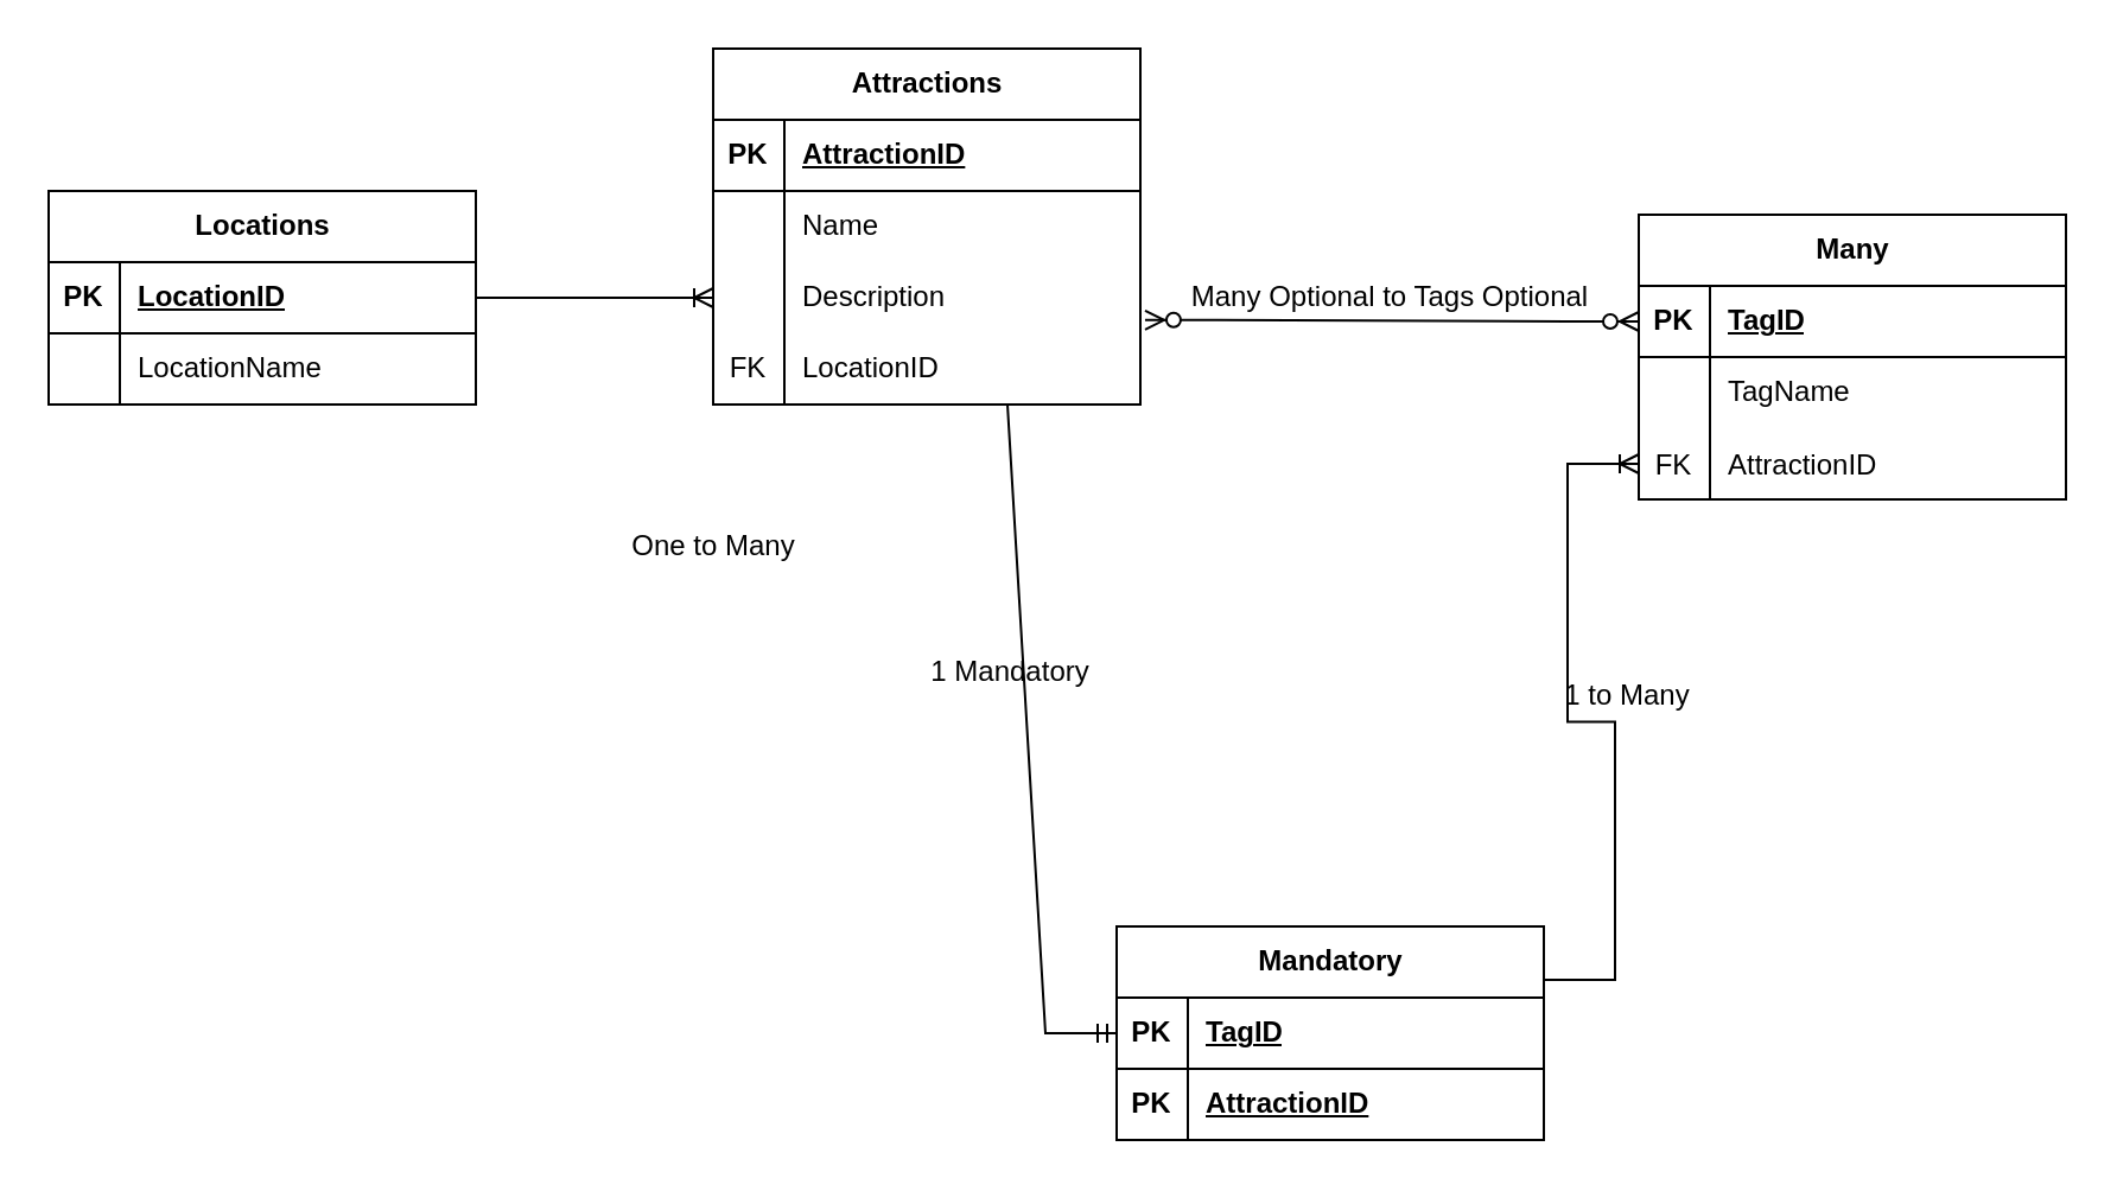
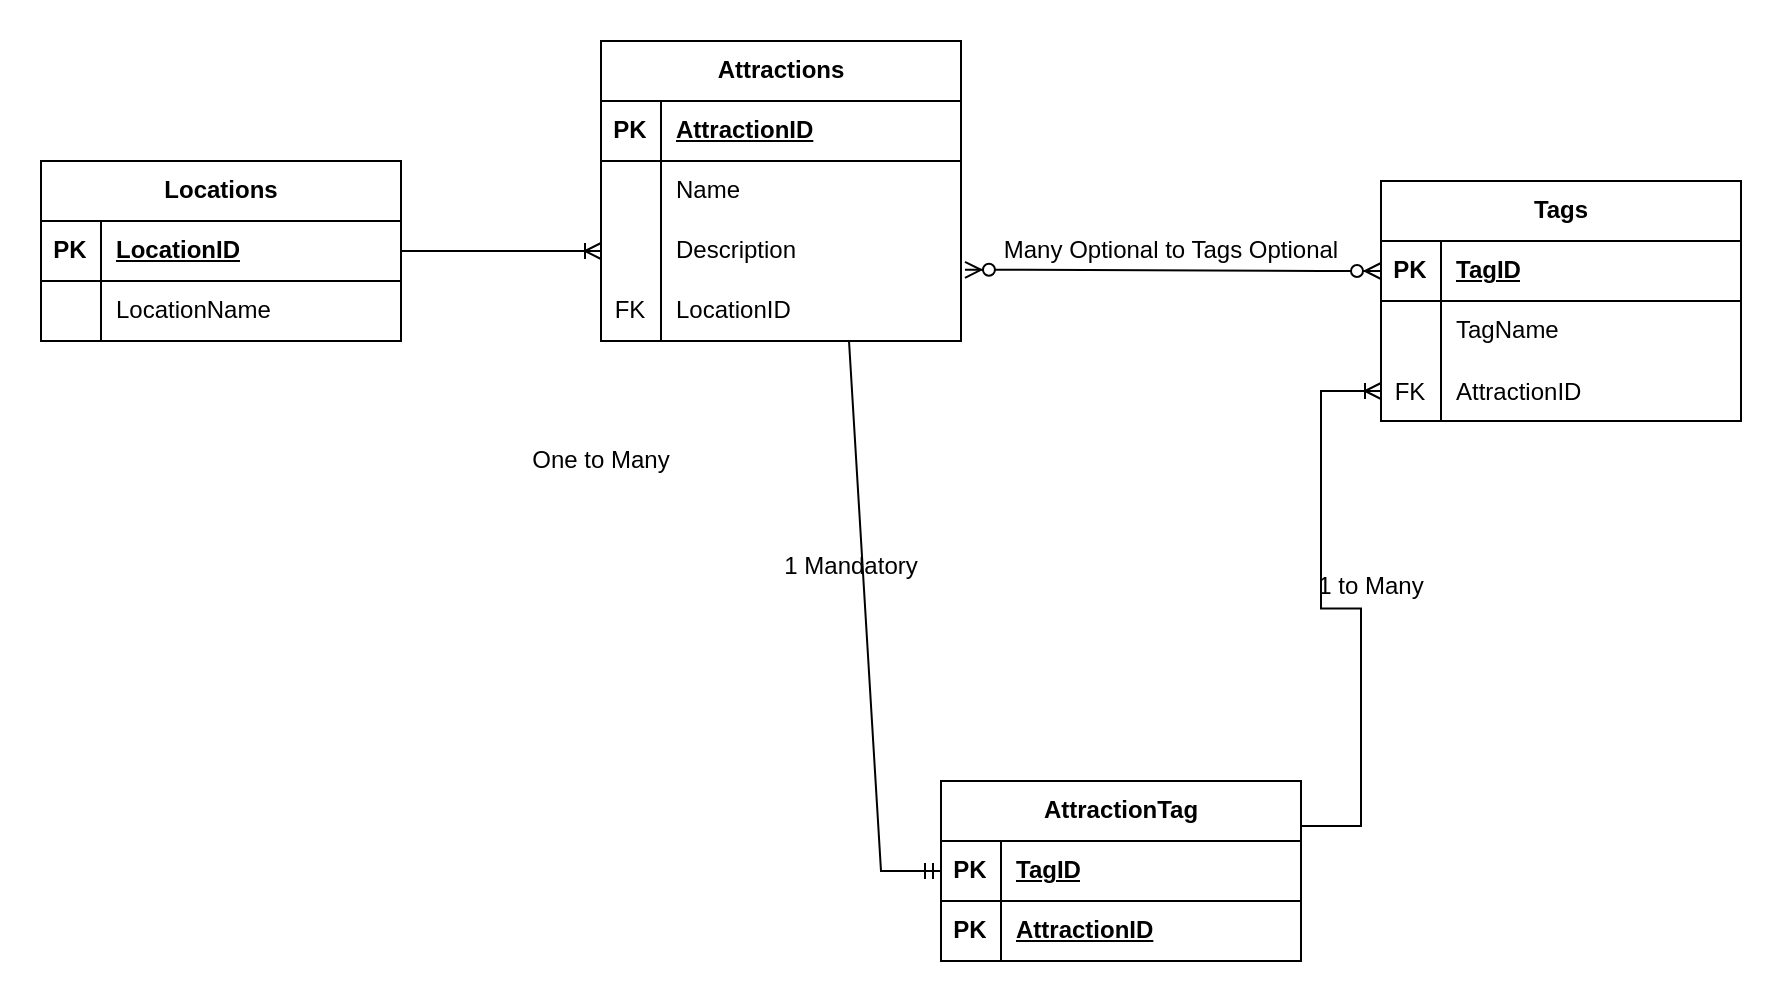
- <mxCell id="23" value="Many" style="shape=table;startSize=30;container=1;collapsible=1;childLayout=tableLayout;fixedRows=1;rowLines=0;fontStyle=1;align=center;resizeLast=1;html=1;" vertex="1" parent="1"><mxGeometry x="690" y="90" width="180" height="120" as="geometry" /></mxCell>
+ <mxCell id="23" value="Tags" style="shape=table;startSize=30;container=1;collapsible=1;childLayout=tableLayout;fixedRows=1;rowLines=0;fontStyle=1;align=center;resizeLast=1;html=1;" vertex="1" parent="1"><mxGeometry x="690" y="90" width="180" height="120" as="geometry" /></mxCell>
- <mxCell id="36" value="Mandatory" style="shape=table;startSize=30;container=1;collapsible=1;childLayout=tableLayout;fixedRows=1;rowLines=0;fontStyle=1;align=center;resizeLast=1;html=1;" vertex="1" parent="1"><mxGeometry x="470" y="390" width="180" height="90" as="geometry" /></mxCell>
+ <mxCell id="36" value="AttractionTag" style="shape=table;startSize=30;container=1;collapsible=1;childLayout=tableLayout;fixedRows=1;rowLines=0;fontStyle=1;align=center;resizeLast=1;html=1;" vertex="1" parent="1"><mxGeometry x="470" y="390" width="180" height="90" as="geometry" /></mxCell>
